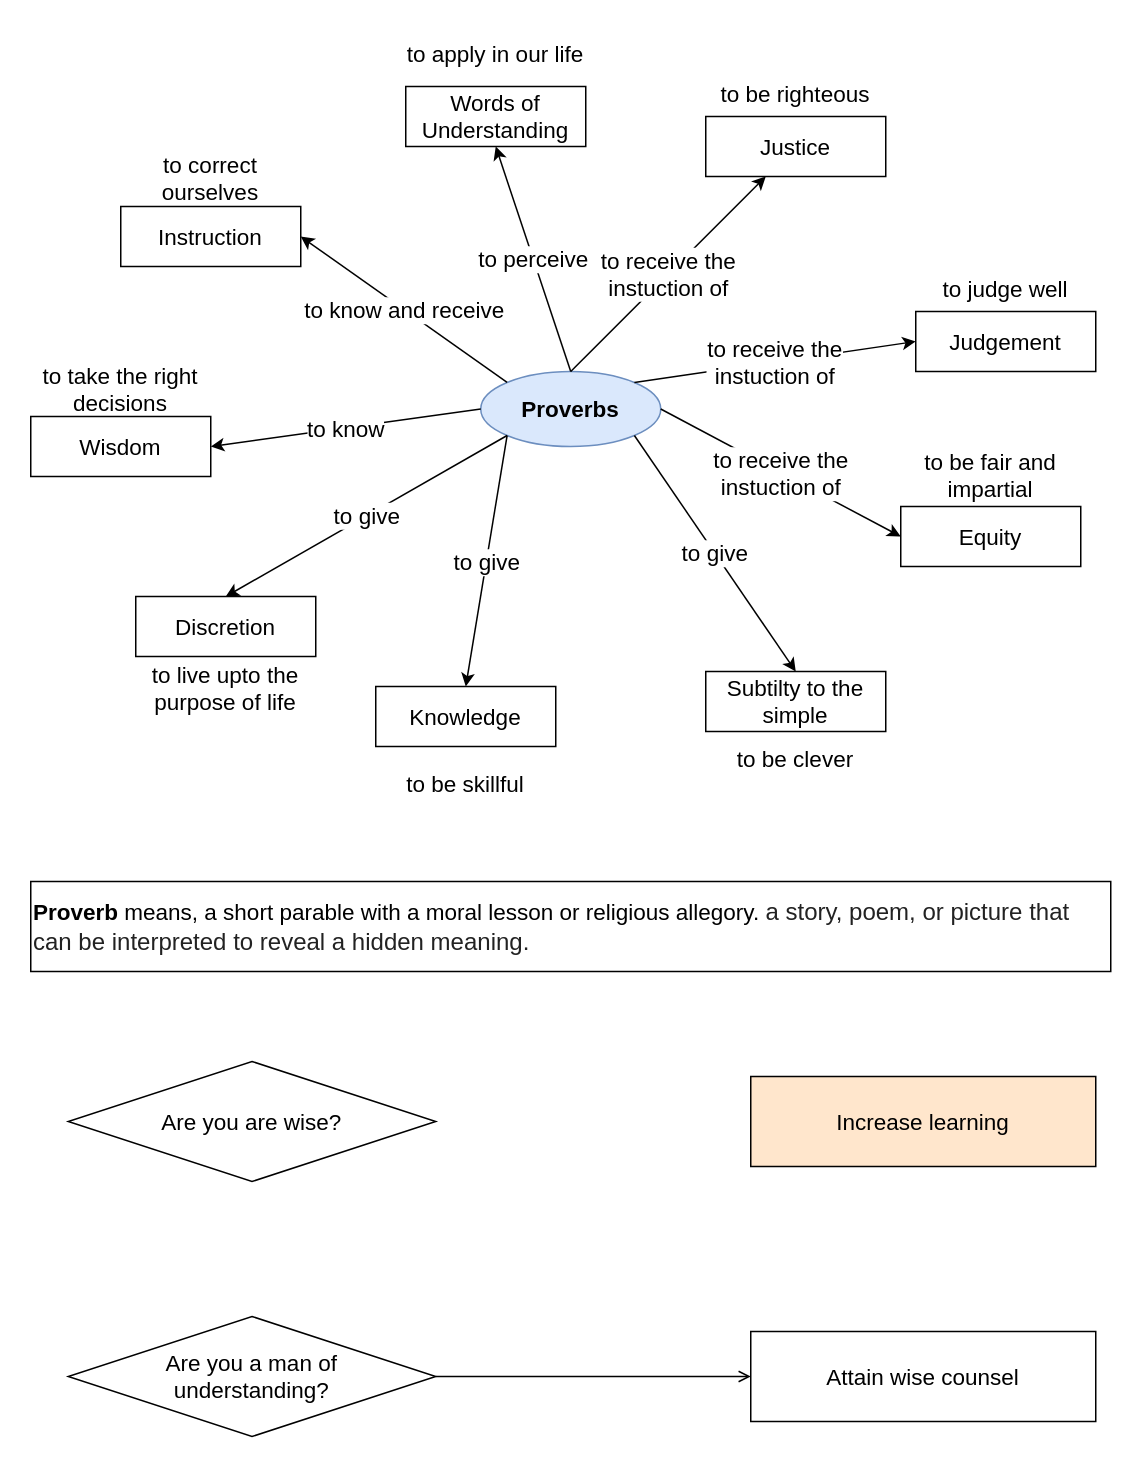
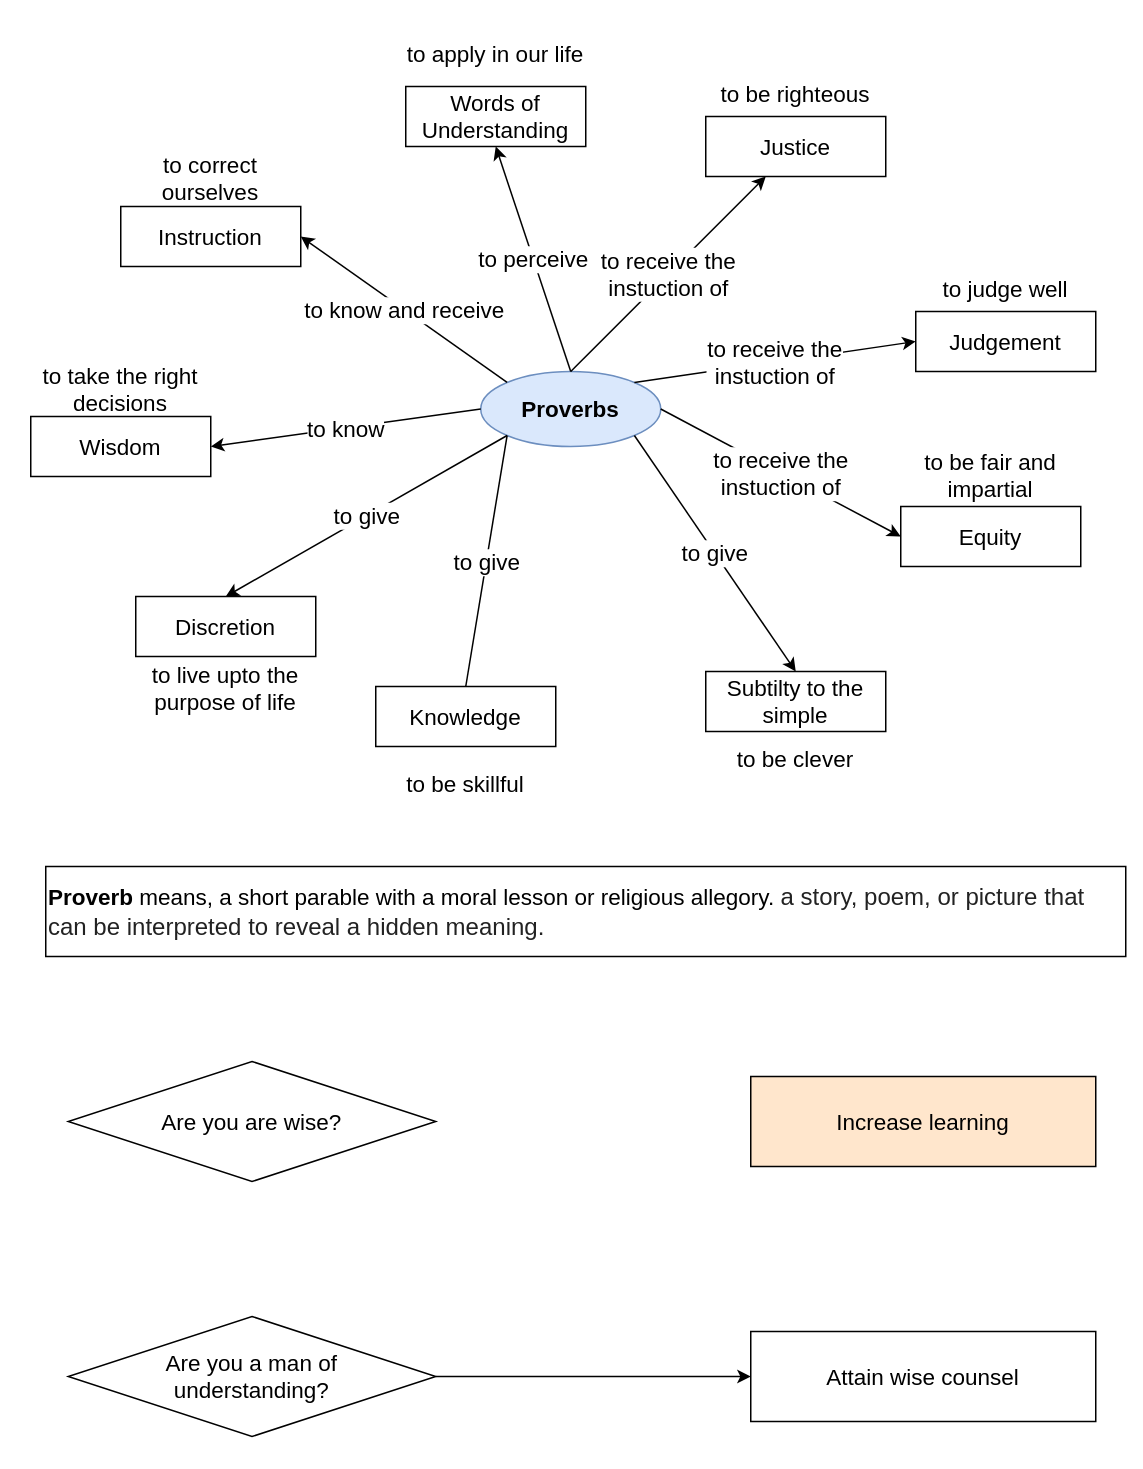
- <mxCell id="17" value="to give" style="endArrow=classic;html=1;fontSize=15;exitX=0;exitY=1;exitDx=0;exitDy=0;entryX=0.5;entryY=0;entryDx=0;entryDy=0;" edge="1" parent="1" source="2" target="9"><mxGeometry width="50" height="50" relative="1" as="geometry"><mxPoint x="433.037" y="299.42" as="sourcePoint" /><mxPoint x="590" y="397" as="targetPoint" /></mxGeometry></mxCell>
+ <mxCell id="17" value="to give" style="endArrow=none;html=1;fontSize=15;exitX=0;exitY=1;exitDx=0;exitDy=0;entryX=0.5;entryY=0;entryDx=0;entryDy=0;" edge="1" parent="1" source="2" target="9"><mxGeometry width="50" height="50" relative="1" as="geometry"><mxPoint x="433.037" y="299.42" as="sourcePoint" /><mxPoint x="590" y="397" as="targetPoint" /></mxGeometry></mxCell>
- <mxCell id="30" value="&lt;b&gt;Proverb&lt;/b&gt; means, a short parable with a moral lesson or religious allegory.&amp;nbsp;&lt;span style=&quot;color: rgb(34 , 34 , 34) ; font-family: &amp;#34;arial&amp;#34; , sans-serif ; background-color: rgb(255 , 255 , 255)&quot;&gt;&lt;font style=&quot;font-size: 16px&quot;&gt;a story, poem, or picture that can be interpreted to reveal a hidden meaning.&lt;/font&gt;&lt;/span&gt;" style="rounded=0;whiteSpace=wrap;html=1;fontSize=15;align=left;" vertex="1" parent="1"><mxGeometry x="20" y="587" width="720" height="60" as="geometry" /></mxCell>
+ <mxCell id="30" value="&lt;b&gt;Proverb&lt;/b&gt; means, a short parable with a moral lesson or religious allegory.&amp;nbsp;&lt;span style=&quot;color: rgb(34 , 34 , 34) ; font-family: &amp;#34;arial&amp;#34; , sans-serif ; background-color: rgb(255 , 255 , 255)&quot;&gt;&lt;font style=&quot;font-size: 16px&quot;&gt;a story, poem, or picture that can be interpreted to reveal a hidden meaning.&lt;/font&gt;&lt;/span&gt;" style="rounded=0;whiteSpace=wrap;html=1;fontSize=15;align=left;" vertex="1" parent="1"><mxGeometry x="30" y="577" width="720" height="60" as="geometry" /></mxCell>
- <mxCell id="35" value="" style="endArrow=open;html=1;fontSize=15;entryX=0;entryY=0.5;entryDx=0;entryDy=0;exitX=1;exitY=0.5;exitDx=0;exitDy=0;" edge="1" parent="1" source="33" target="34"><mxGeometry width="50" height="50" relative="1" as="geometry"><mxPoint x="370" y="967" as="sourcePoint" /><mxPoint x="420" y="917" as="targetPoint" /></mxGeometry></mxCell>
+ <mxCell id="35" value="" style="endArrow=classic;html=1;fontSize=15;entryX=0;entryY=0.5;entryDx=0;entryDy=0;exitX=1;exitY=0.5;exitDx=0;exitDy=0;" edge="1" parent="1" source="33" target="34"><mxGeometry width="50" height="50" relative="1" as="geometry"><mxPoint x="370" y="967" as="sourcePoint" /><mxPoint x="420" y="917" as="targetPoint" /></mxGeometry></mxCell>
